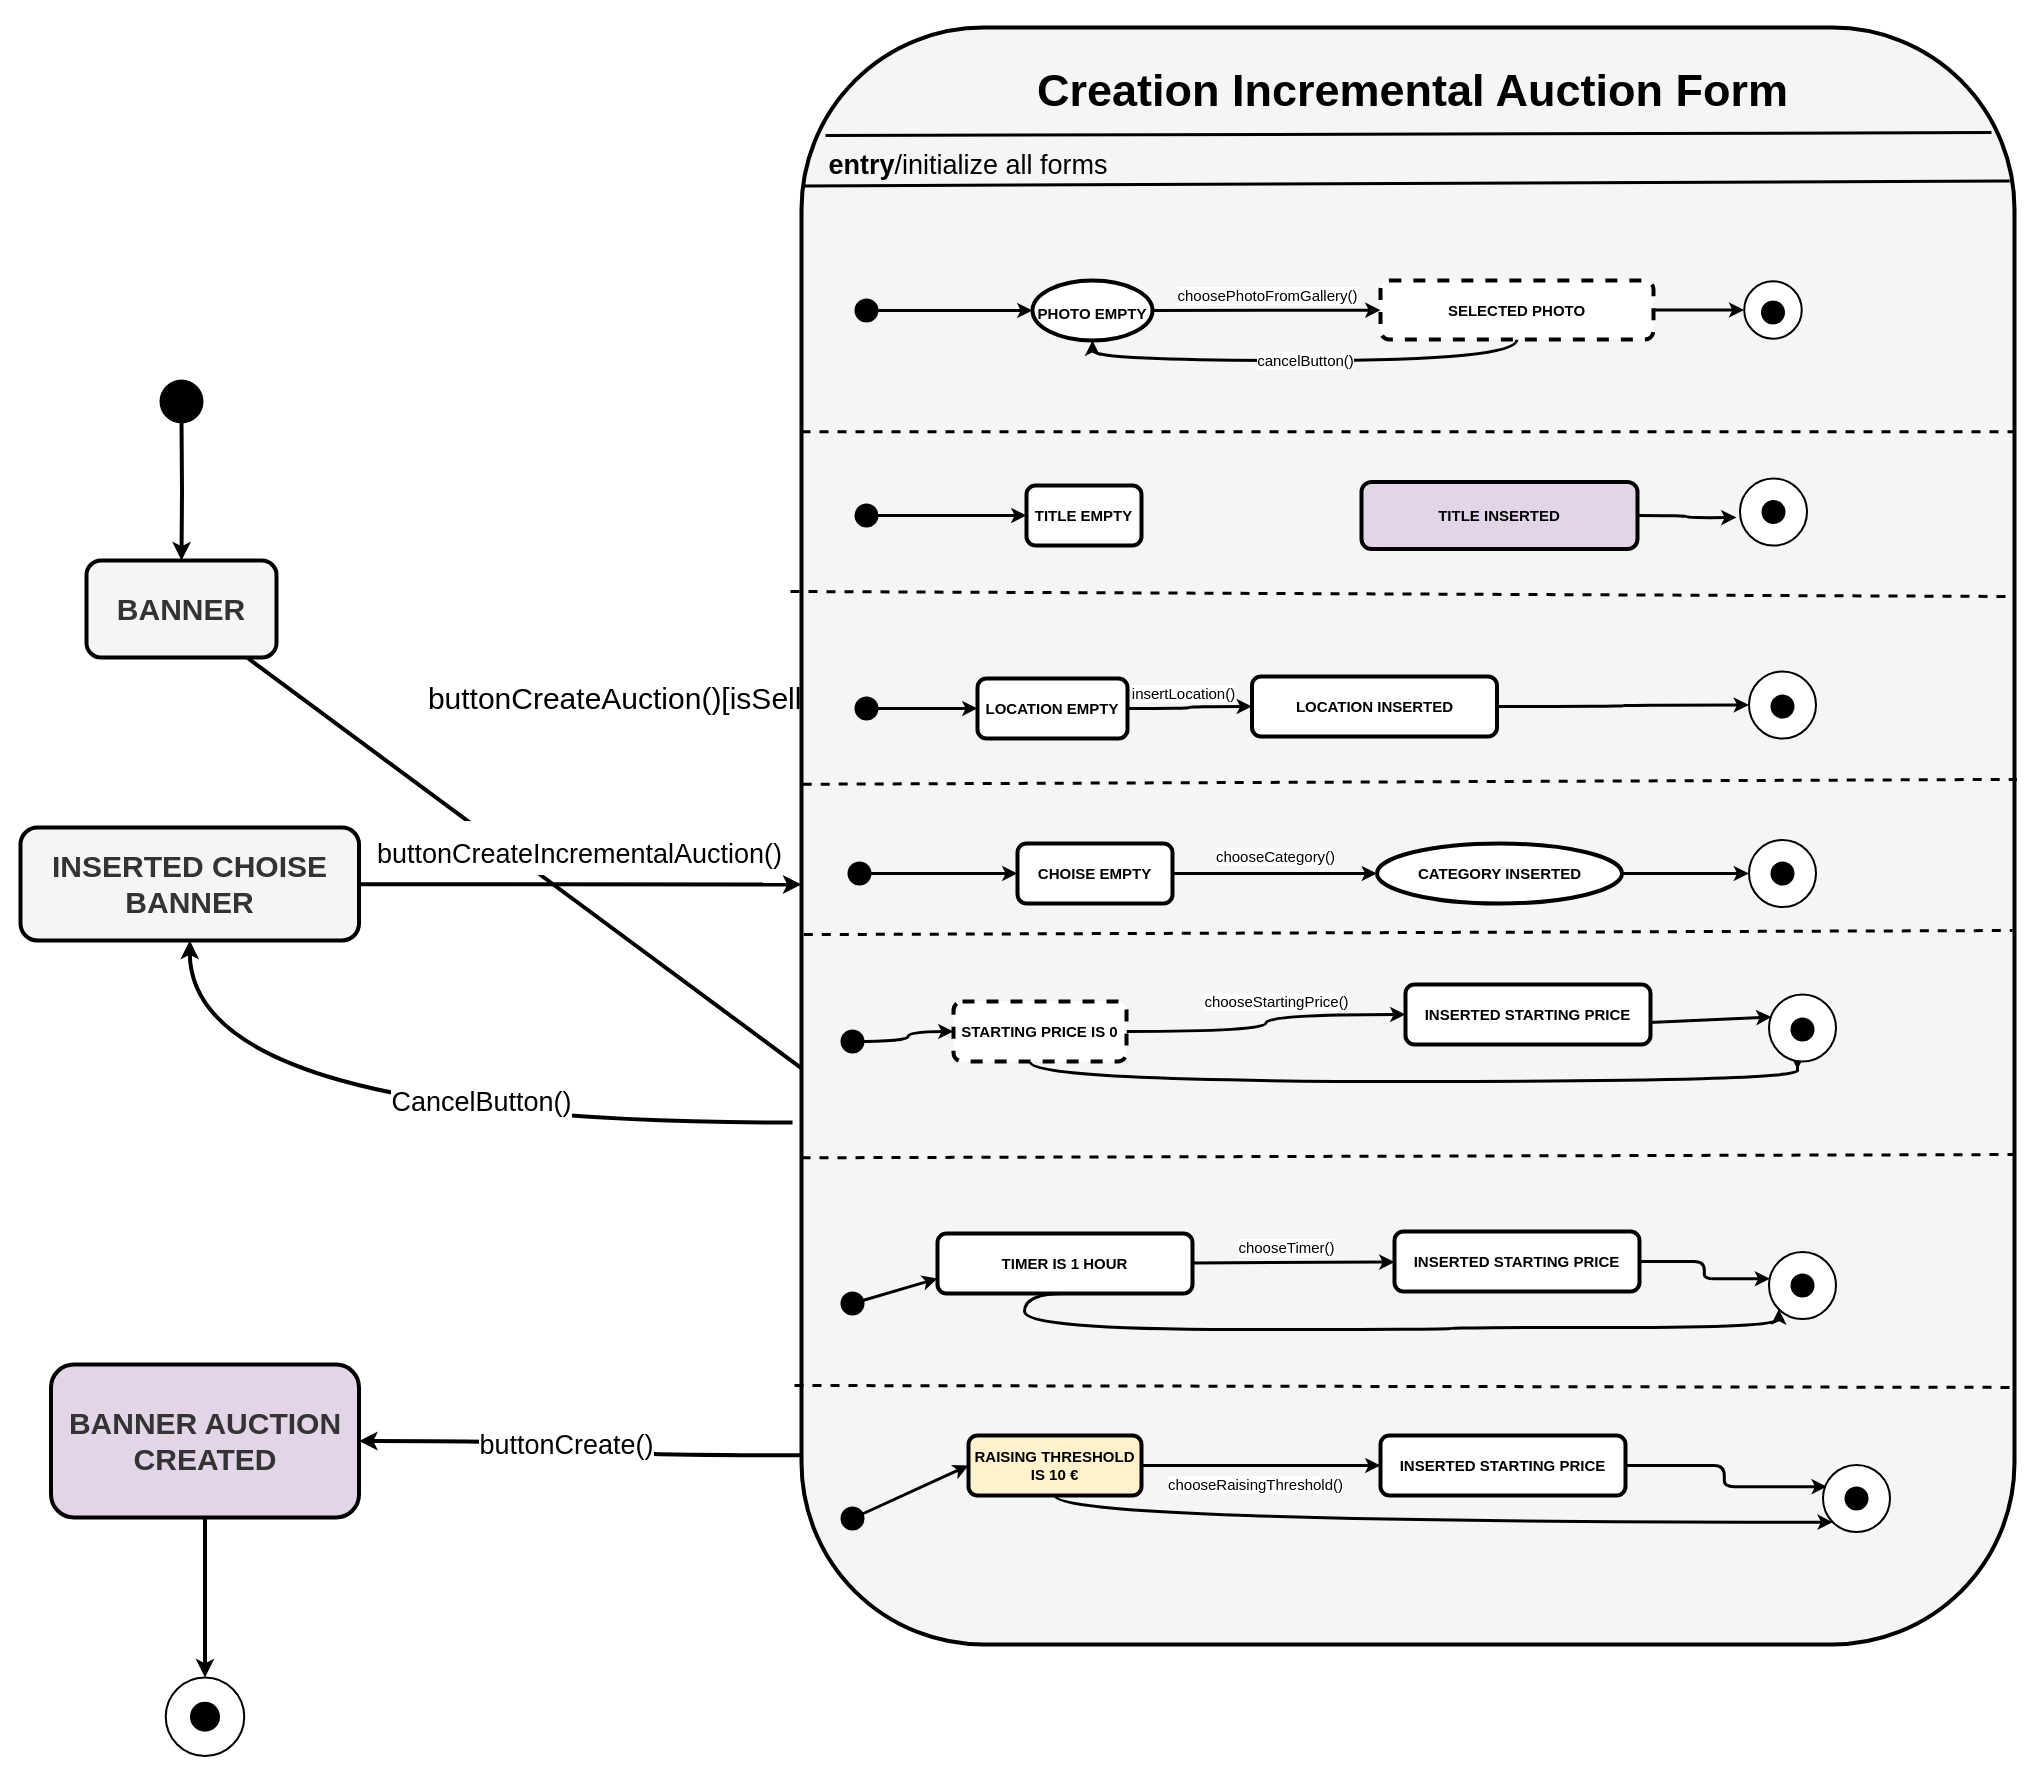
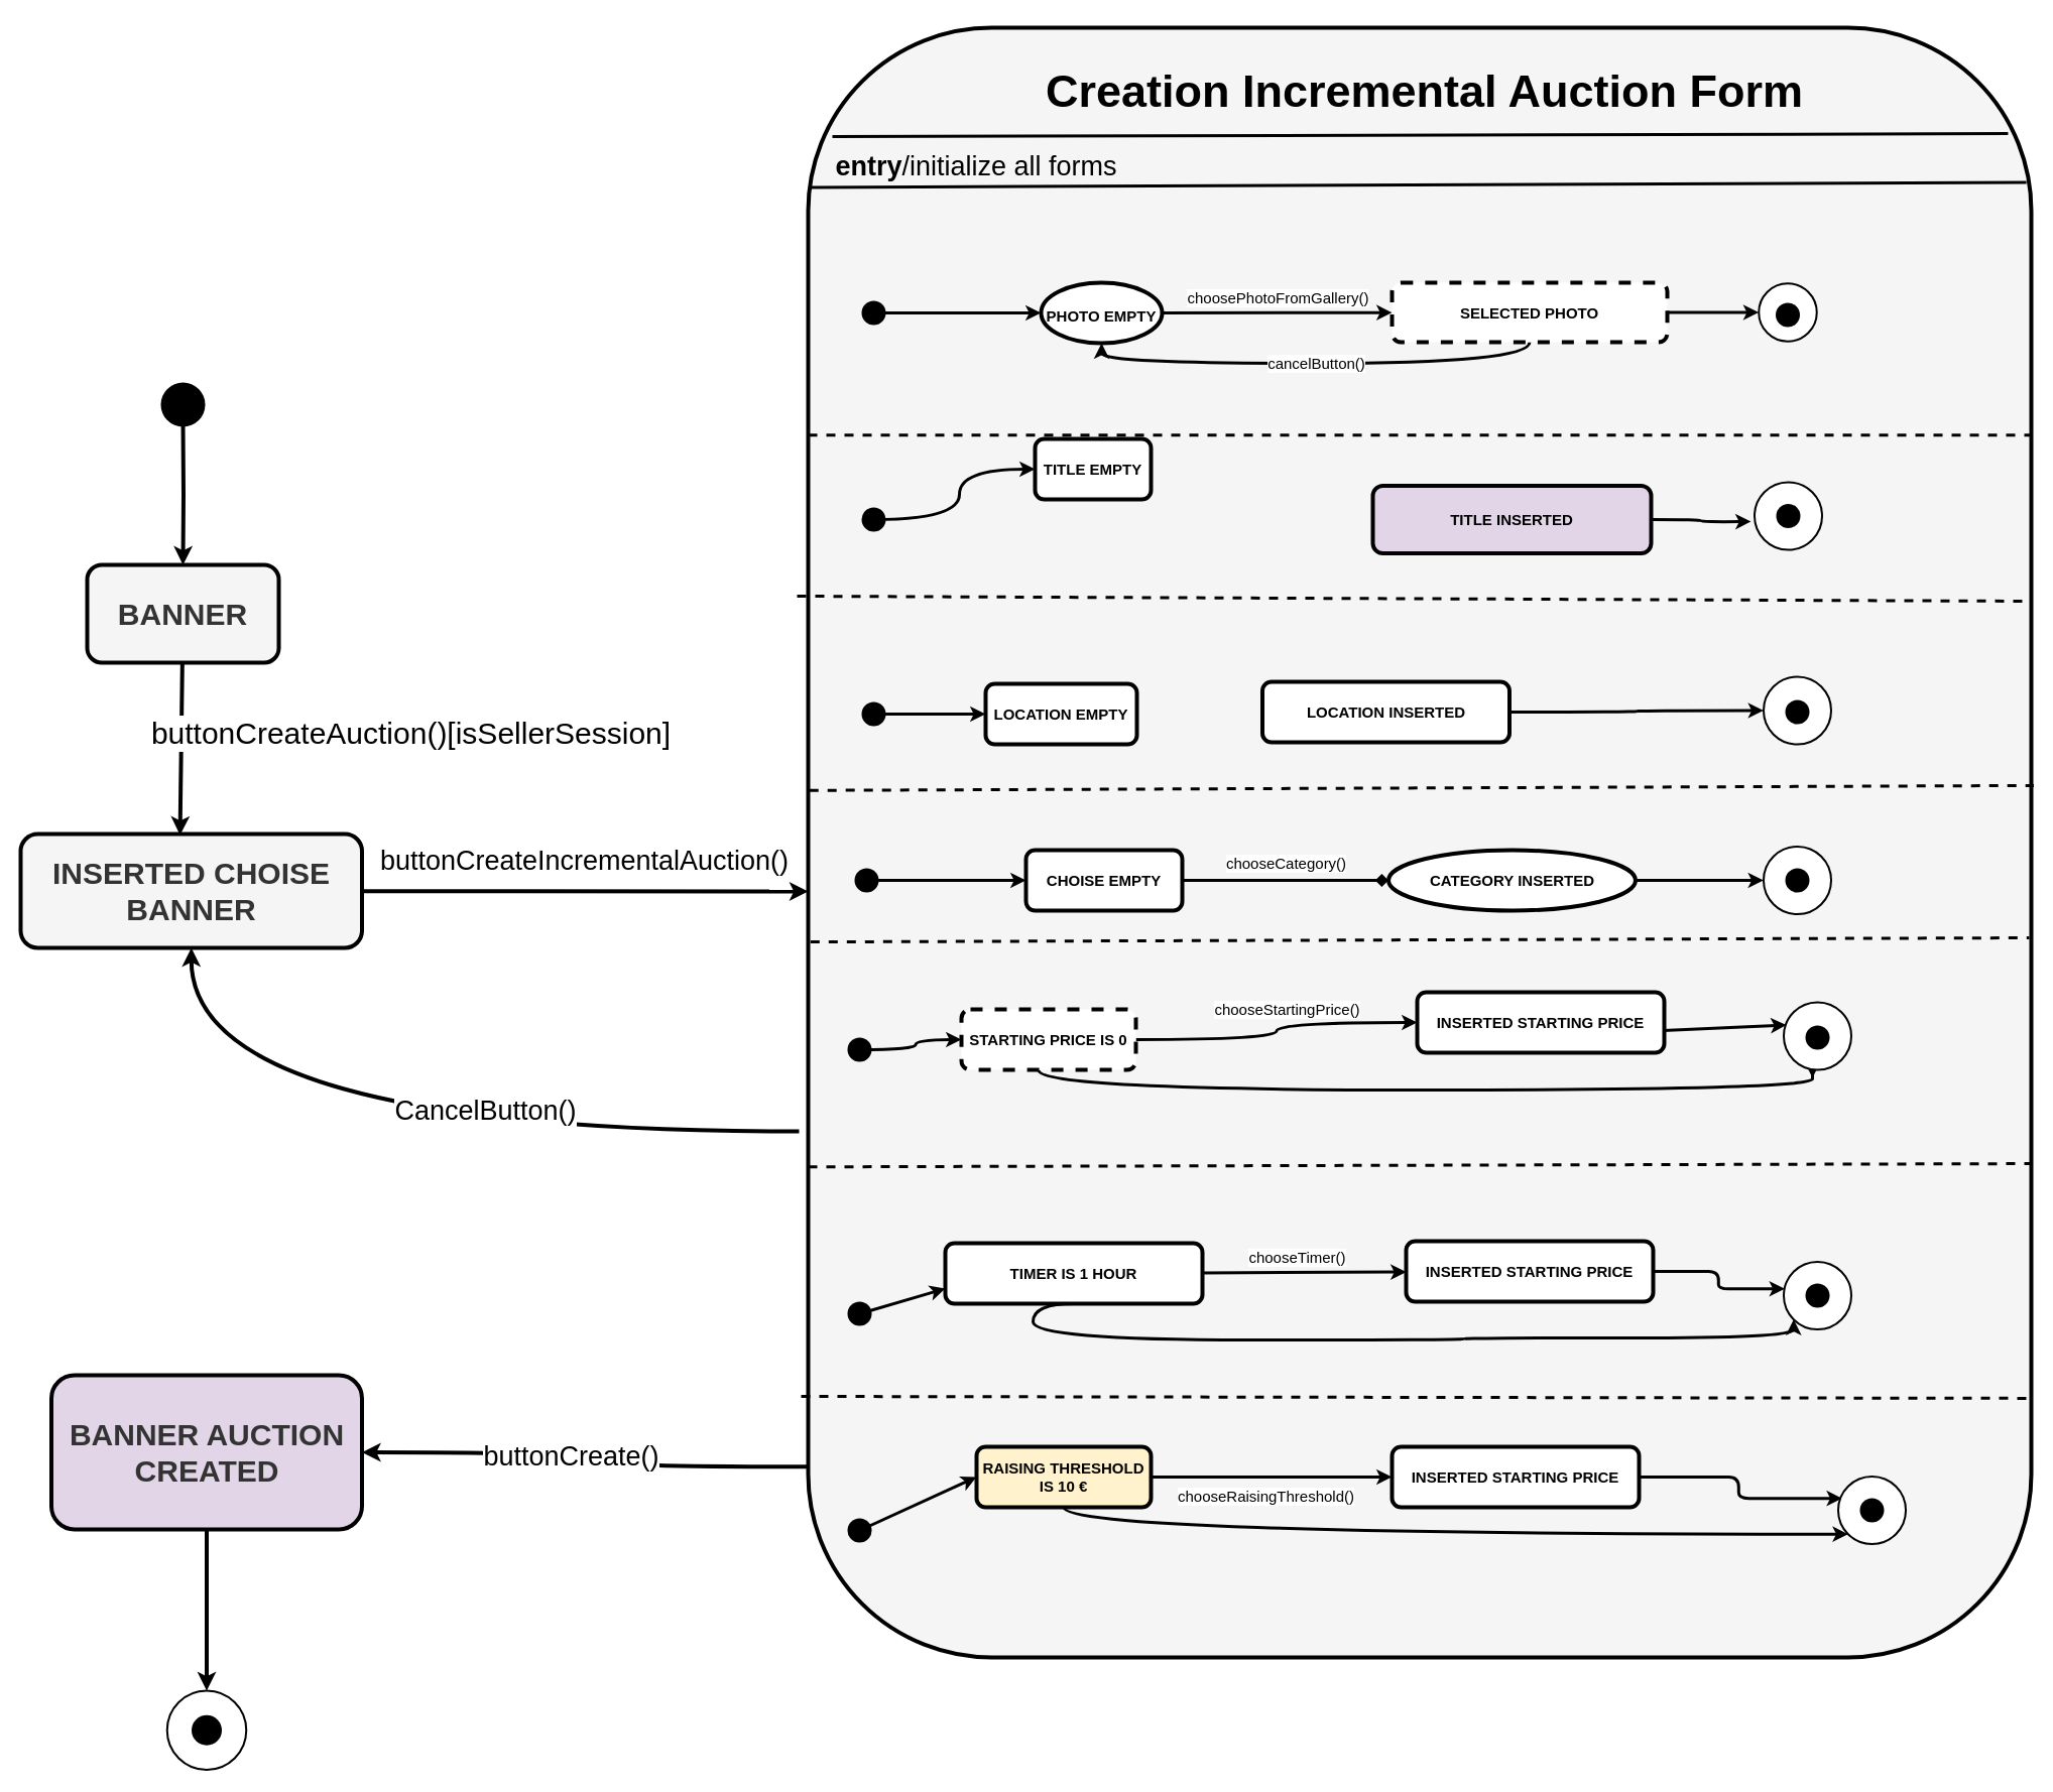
- <mxCell id="28" value="&lt;b&gt;TITLE EMPTY&lt;/b&gt;" style="rounded=1;whiteSpace=wrap;html=1;strokeWidth=4;fontSize=15;fontColor=#000000;" vertex="1" parent="1"><mxGeometry x="1026" y="485" width="115" height="60" as="geometry" /></mxCell>
+ <mxCell id="28" value="&lt;b&gt;TITLE EMPTY&lt;/b&gt;" style="rounded=1;whiteSpace=wrap;html=1;strokeWidth=4;fontSize=15;fontColor=#000000;" vertex="1" parent="1"><mxGeometry x="1026" y="435" width="115" height="60" as="geometry" /></mxCell>
- <mxCell id="35" style="edgeStyle=orthogonalEdgeStyle;curved=1;rounded=0;orthogonalLoop=1;jettySize=auto;html=1;strokeWidth=3;fontSize=15;fontColor=#000000;startArrow=none;startFill=0;endArrow=classic;endFill=1;" edge="1" parent="1" source="37" target="39"><mxGeometry relative="1" as="geometry" /></mxCell>
- <mxCell id="36" value="insertLocation()" style="edgeLabel;html=1;align=center;verticalAlign=middle;resizable=0;points=[];fontSize=15;fontColor=#000000;" vertex="1" connectable="0" parent="35"><mxGeometry x="-0.158" y="-1" relative="1" as="geometry"><mxPoint x="2" y="-17" as="offset" /></mxGeometry></mxCell>
- <mxCell id="45" style="edgeStyle=orthogonalEdgeStyle;curved=1;rounded=0;orthogonalLoop=1;jettySize=auto;html=1;entryX=0;entryY=0.5;entryDx=0;entryDy=0;strokeWidth=3;fontSize=15;fontColor=#000000;startArrow=none;startFill=0;endArrow=classic;endFill=1;" edge="1" parent="1" source="47" target="49"><mxGeometry relative="1" as="geometry" /></mxCell>
+ <mxCell id="45" style="edgeStyle=orthogonalEdgeStyle;curved=1;rounded=0;orthogonalLoop=1;jettySize=auto;html=1;entryX=0;entryY=0.5;entryDx=0;entryDy=0;strokeWidth=3;fontSize=15;fontColor=#000000;startArrow=none;startFill=0;endArrow=diamond;endFill=1;" edge="1" parent="1" source="47" target="49"><mxGeometry relative="1" as="geometry" /></mxCell>
- <mxCell id="4" value="buttonCreateAuction()[isSellerSession]" style="rounded=0;orthogonalLoop=1;jettySize=auto;html=1;strokeWidth=4;fontSize=30;" edge="1" parent="1" source="5" target="69"><mxGeometry x="-0.22" y="228" relative="1" as="geometry"><mxPoint as="offset" /></mxGeometry></mxCell>
+ <mxCell id="4" value="buttonCreateAuction()[isSellerSession]" style="rounded=0;orthogonalLoop=1;jettySize=auto;html=1;entryX=0.467;entryY=0.009;entryDx=0;entryDy=0;entryPerimeter=0;strokeWidth=4;fontSize=30;" edge="1" parent="1" source="5" target="8"><mxGeometry x="-0.22" y="228" relative="1" as="geometry"><mxPoint as="offset" /></mxGeometry></mxCell>
